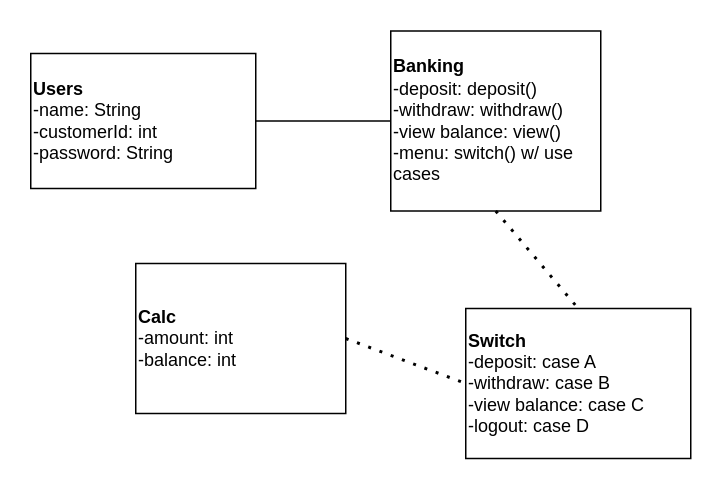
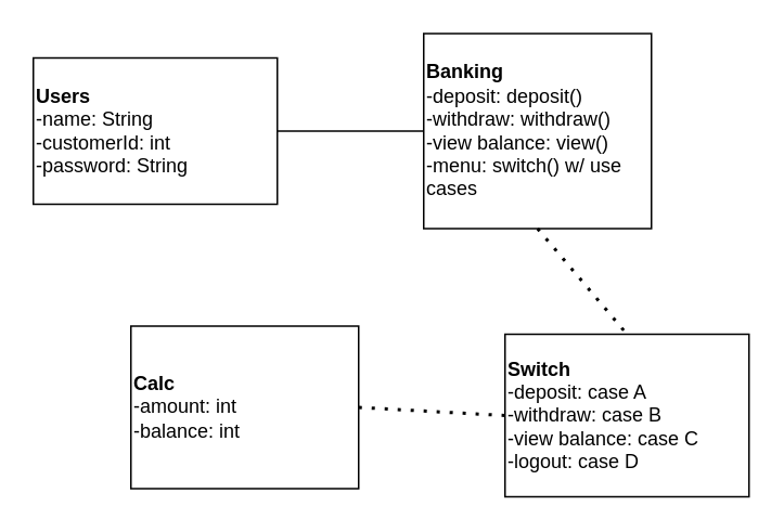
- <mxCell id="5" value="&lt;b&gt;Calc&lt;/b&gt;&lt;br&gt;-amount: int&lt;br&gt;-balance: int" style="rounded=0;whiteSpace=wrap;html=1;align=left;" vertex="1" parent="1"><mxGeometry x="90" y="175" width="140" height="100" as="geometry" /></mxCell>
+ <mxCell id="5" value="&lt;b&gt;Calc&lt;/b&gt;&lt;br&gt;-amount: int&lt;br&gt;-balance: int" style="rounded=0;whiteSpace=wrap;html=1;align=left;" vertex="1" parent="1"><mxGeometry x="80" y="200" width="140" height="100" as="geometry" /></mxCell>
